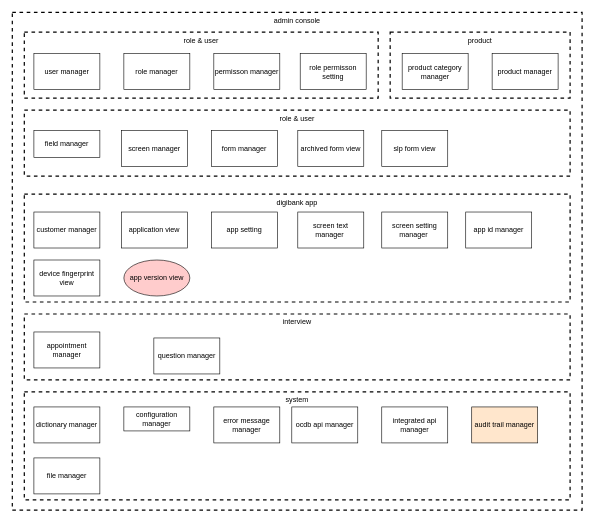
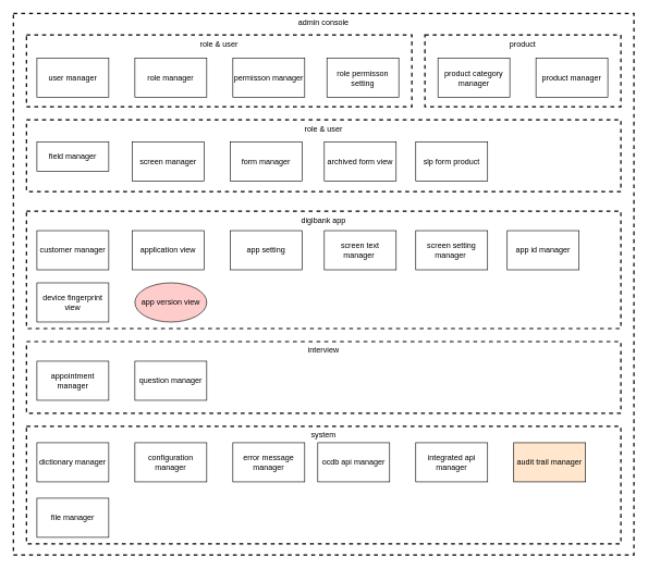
- <mxCell id="17" value="slp form view" style="rounded=0;whiteSpace=wrap;html=1;fontColor=#000000;fillColor=none;" vertex="1" parent="1"><mxGeometry x="636" y="217" width="110" height="60" as="geometry" /></mxCell>
+ <mxCell id="17" value="slp form product" style="rounded=0;whiteSpace=wrap;html=1;fontColor=#000000;fillColor=none;" vertex="1" parent="1"><mxGeometry x="636" y="217" width="110" height="60" as="geometry" /></mxCell>
- <mxCell id="27" value="question manager" style="rounded=0;whiteSpace=wrap;html=1;fontColor=#000000;fillColor=none;" vertex="1" parent="1"><mxGeometry x="256" y="563" width="110" height="60" as="geometry" /></mxCell>
+ <mxCell id="27" value="question manager" style="rounded=0;whiteSpace=wrap;html=1;fontColor=#000000;fillColor=none;" vertex="1" parent="1"><mxGeometry x="206" y="553" width="110" height="60" as="geometry" /></mxCell>
- <mxCell id="29" value="configuration manager" style="rounded=0;whiteSpace=wrap;html=1;fontColor=#000000;fillColor=none;" vertex="1" parent="1"><mxGeometry x="206" y="678" width="110" height="40" as="geometry" /></mxCell>
+ <mxCell id="29" value="configuration manager" style="rounded=0;whiteSpace=wrap;html=1;fontColor=#000000;fillColor=none;" vertex="1" parent="1"><mxGeometry x="206" y="678" width="110" height="60" as="geometry" /></mxCell>
